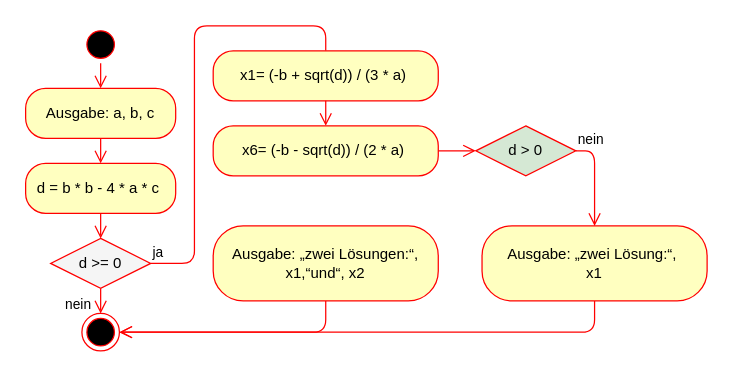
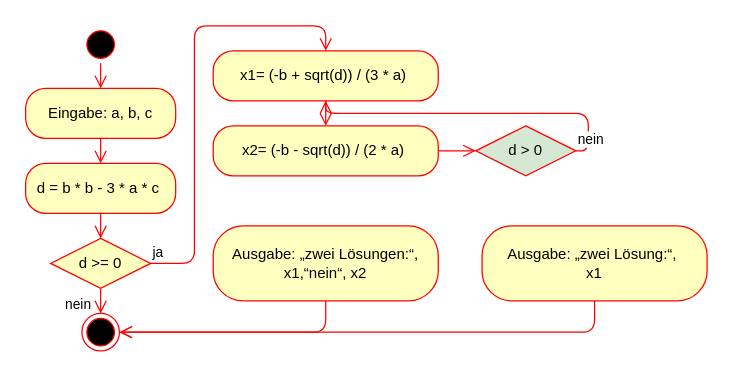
- <mxCell id="9" value="ja" style="edgeStyle=orthogonalEdgeStyle;html=1;align=left;verticalAlign=bottom;endArrow=none;endSize=8;strokeColor=#ff0000;entryX=0.5;entryY=0;entryDx=0;entryDy=0;exitX=1;exitY=0.5;exitDx=0;exitDy=0;" parent="1" source="8" target="12" edge="1"><mxGeometry x="-1" relative="1" as="geometry"><mxPoint x="240" y="360" as="targetPoint" /><Array as="points"><mxPoint x="155" y="210" /><mxPoint x="155" y="20" /><mxPoint x="260" y="20" /></Array></mxGeometry></mxCell>
+ <mxCell id="9" value="ja" style="edgeStyle=orthogonalEdgeStyle;html=1;align=left;verticalAlign=bottom;endArrow=open;endSize=8;strokeColor=#ff0000;entryX=0.5;entryY=0;entryDx=0;entryDy=0;exitX=1;exitY=0.5;exitDx=0;exitDy=0;" parent="1" source="8" target="12" edge="1"><mxGeometry x="-1" relative="1" as="geometry"><mxPoint x="240" y="360" as="targetPoint" /><Array as="points"><mxPoint x="155" y="210" /><mxPoint x="155" y="20" /><mxPoint x="260" y="20" /></Array></mxGeometry></mxCell>
- <mxCell id="4" value="Ausgabe: a, b, c" style="rounded=1;whiteSpace=wrap;html=1;arcSize=40;fontColor=#000000;fillColor=#ffffc0;strokeColor=#ff0000;" parent="1" vertex="1"><mxGeometry x="20" y="70" width="120" height="40" as="geometry" /></mxCell>
+ <mxCell id="4" value="Eingabe: a, b, c" style="rounded=1;whiteSpace=wrap;html=1;arcSize=40;fontColor=#000000;fillColor=#ffffc0;strokeColor=#ff0000;" parent="1" vertex="1"><mxGeometry x="20" y="70" width="120" height="40" as="geometry" /></mxCell>
- <mxCell id="14" value="x6= (-b - sqrt(d)) / (2 * a)&amp;nbsp;" style="rounded=1;whiteSpace=wrap;html=1;arcSize=40;fontColor=#000000;fillColor=#ffffc0;strokeColor=#ff0000;" parent="1" vertex="1"><mxGeometry x="170" y="100" width="180" height="40" as="geometry" /></mxCell>
+ <mxCell id="14" value="x2= (-b - sqrt(d)) / (2 * a)&amp;nbsp;" style="rounded=1;whiteSpace=wrap;html=1;arcSize=40;fontColor=#000000;fillColor=#ffffc0;strokeColor=#ff0000;" parent="1" vertex="1"><mxGeometry x="170" y="100" width="180" height="40" as="geometry" /></mxCell>
- <mxCell id="17" value="nein" style="edgeStyle=orthogonalEdgeStyle;html=1;align=left;verticalAlign=bottom;endArrow=open;endSize=8;strokeColor=#ff0000;entryX=0.5;entryY=0;entryDx=0;entryDy=0;exitX=1;exitY=0.5;exitDx=0;exitDy=0;" parent="1" source="16" target="20" edge="1"><mxGeometry x="-1" relative="1" as="geometry"><mxPoint x="670" y="340" as="targetPoint" /></mxGeometry></mxCell>
+ <mxCell id="17" value="nein" style="edgeStyle=orthogonalEdgeStyle;html=1;align=left;verticalAlign=bottom;endArrow=open;endSize=8;strokeColor=#ff0000;exitX=1;exitY=0.5;exitDx=0;exitDy=0;" parent="1" source="16" target="12" edge="1"><mxGeometry x="-1" relative="1" as="geometry"><mxPoint x="670" y="340" as="targetPoint" /></mxGeometry></mxCell>
- <mxCell id="6" value="d = b * b - 4 * a * c&amp;nbsp;" style="rounded=1;whiteSpace=wrap;html=1;arcSize=40;fontColor=#000000;fillColor=#ffffc0;strokeColor=#ff0000;" parent="1" vertex="1"><mxGeometry x="20" y="130" width="120" height="40" as="geometry" /></mxCell>
+ <mxCell id="6" value="d = b * b - 3 * a * c&amp;nbsp;" style="rounded=1;whiteSpace=wrap;html=1;arcSize=40;fontColor=#000000;fillColor=#ffffc0;strokeColor=#ff0000;" parent="1" vertex="1"><mxGeometry x="20" y="130" width="120" height="40" as="geometry" /></mxCell>
- <mxCell id="8" value="d &amp;gt;= 0" style="rhombus;whiteSpace=wrap;html=1;fontColor=#000000;fillColor=#f5f5f5;strokeColor=#ff0000;" parent="1" vertex="1"><mxGeometry x="40" y="190" width="80" height="40" as="geometry" /></mxCell>
+ <mxCell id="8" value="d &amp;gt;= 0" style="rhombus;whiteSpace=wrap;html=1;fontColor=#000000;fillColor=#ffffc0;strokeColor=#ff0000;" parent="1" vertex="1"><mxGeometry x="40" y="190" width="80" height="40" as="geometry" /></mxCell>
- <mxCell id="18" value="&lt;div&gt;&lt;font color=&quot;#000000&quot;&gt;Ausgabe:&amp;nbsp;&lt;/font&gt;&lt;span style=&quot;background-color: transparent;&quot;&gt;„zwei Lösungen:“,&lt;/span&gt;&lt;/div&gt;&lt;div&gt;&lt;span style=&quot;background-color: transparent;&quot;&gt;x1,“und“, x2&lt;/span&gt;&lt;/div&gt;" style="rounded=1;whiteSpace=wrap;html=1;arcSize=40;fontColor=#000000;fillColor=#ffffc0;strokeColor=#ff0000;" parent="1" vertex="1"><mxGeometry x="170" y="180" width="180" height="60" as="geometry" /></mxCell>
+ <mxCell id="18" value="&lt;div&gt;&lt;font color=&quot;#000000&quot;&gt;Ausgabe:&amp;nbsp;&lt;/font&gt;&lt;span style=&quot;background-color: transparent;&quot;&gt;„zwei Lösungen:“,&lt;/span&gt;&lt;/div&gt;&lt;div&gt;&lt;span style=&quot;background-color: transparent;&quot;&gt;x1,“nein“, x2&lt;/span&gt;&lt;/div&gt;" style="rounded=1;whiteSpace=wrap;html=1;arcSize=40;fontColor=#000000;fillColor=#ffffc0;strokeColor=#ff0000;" parent="1" vertex="1"><mxGeometry x="170" y="180" width="180" height="60" as="geometry" /></mxCell>
